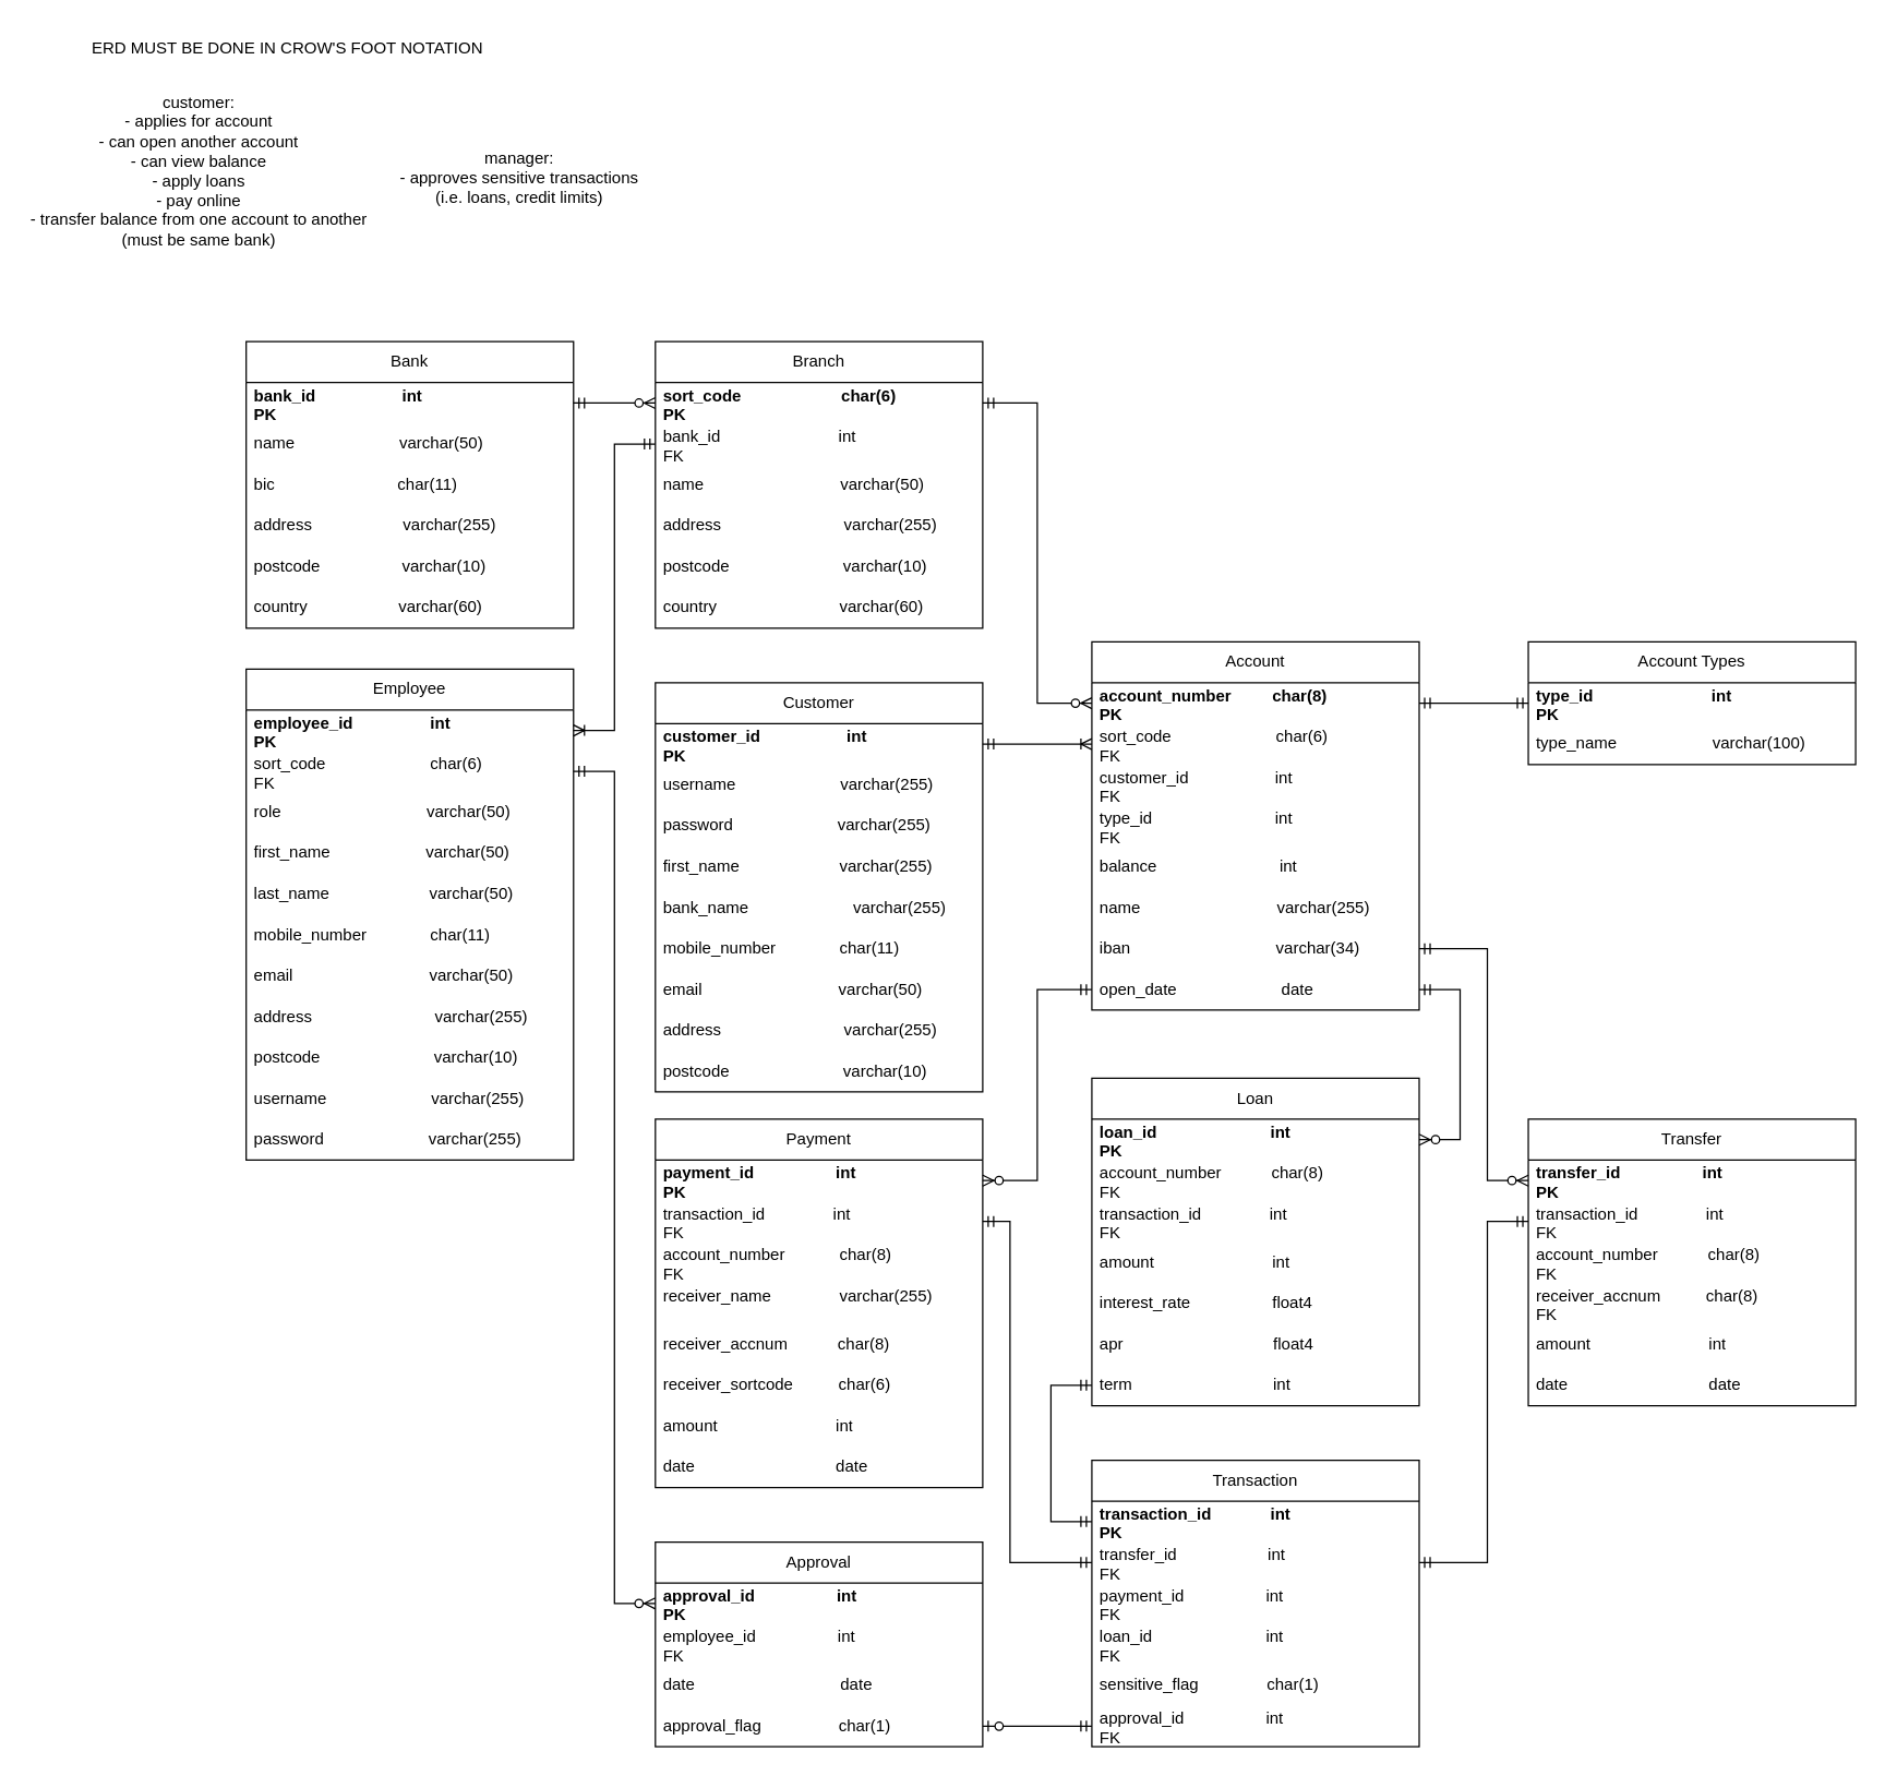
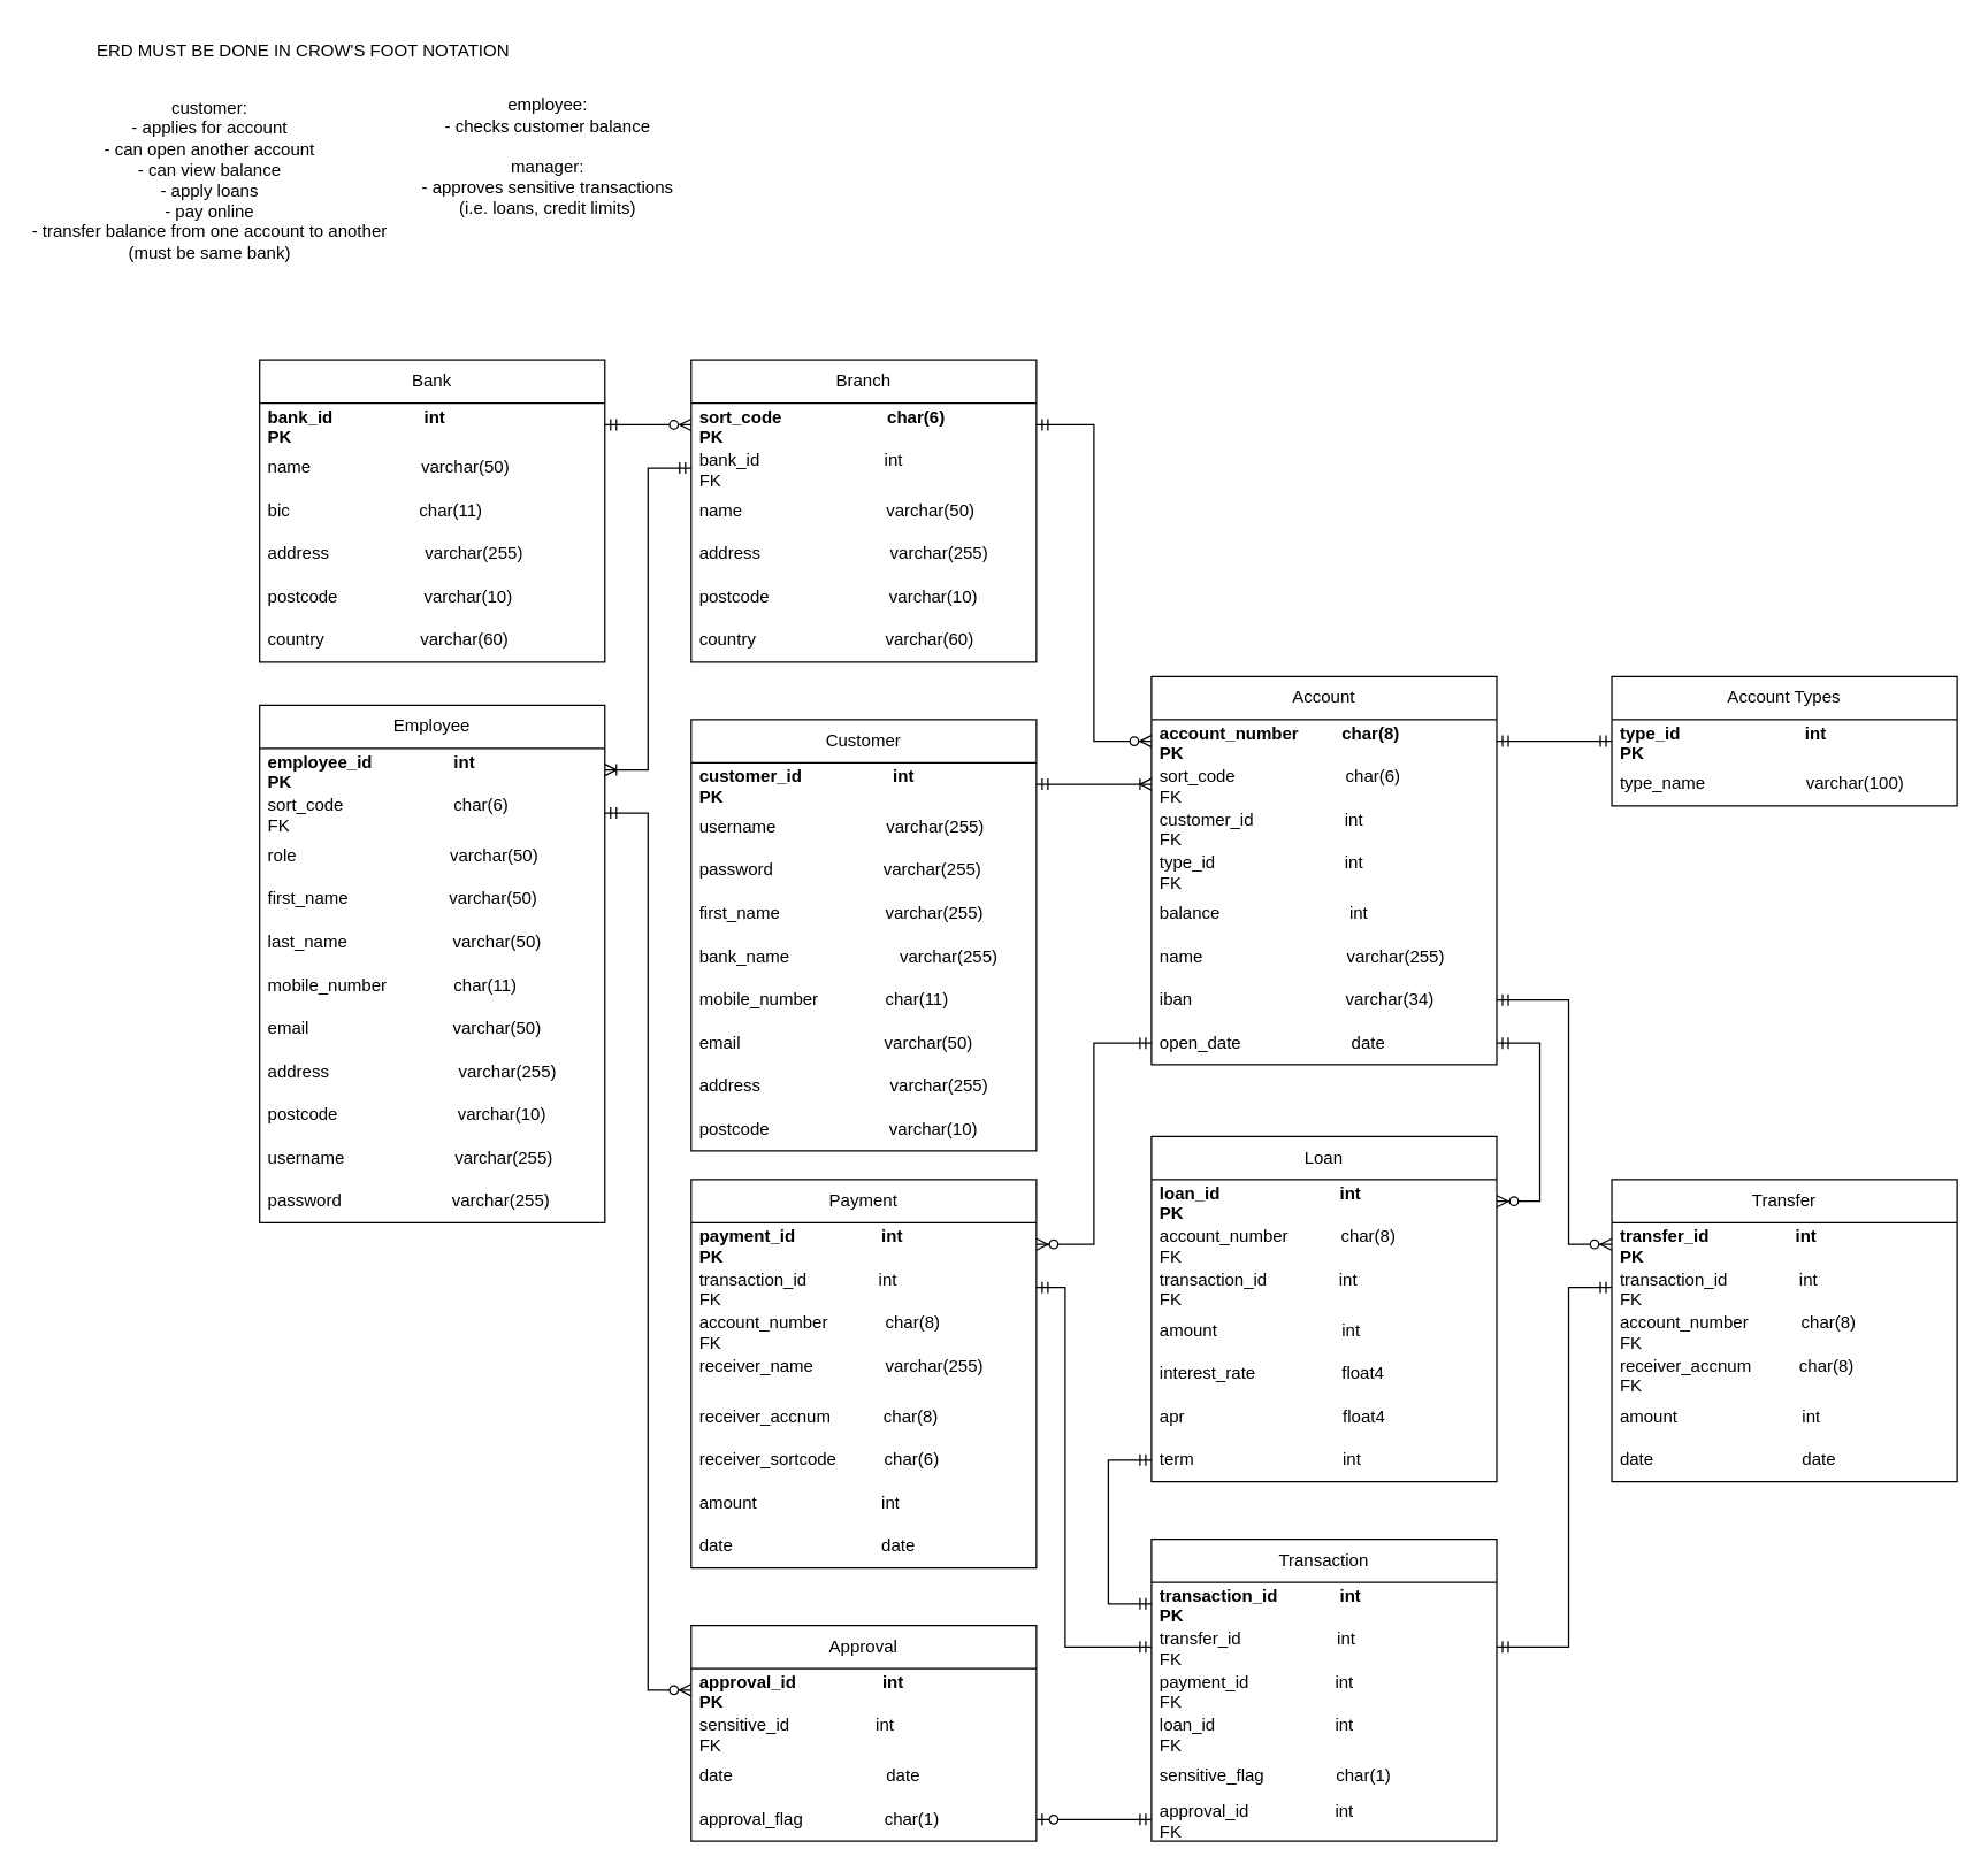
+ <mxCell id="3" value="&lt;div&gt;employee:&lt;/div&gt;&lt;div&gt;- checks customer balance&lt;/div&gt;" style="text;html=1;align=center;verticalAlign=middle;resizable=0;points=[];autosize=1;strokeColor=none;fillColor=none;" parent="1" vertex="1"><mxGeometry x="305" y="60" width="150" height="40" as="geometry" /></mxCell>
- <mxCell id="75" value="employee_id&amp;nbsp;&amp;nbsp;&amp;nbsp;&amp;nbsp;&amp;nbsp;&amp;nbsp;&amp;nbsp;&amp;nbsp;&amp;nbsp;&amp;nbsp;&amp;nbsp;&amp;nbsp;&amp;nbsp;&amp;nbsp;&amp;nbsp;&amp;nbsp;&amp;nbsp; int&amp;nbsp;&amp;nbsp;&amp;nbsp;&amp;nbsp;&amp;nbsp;&amp;nbsp;&amp;nbsp;&amp;nbsp;&amp;nbsp;&amp;nbsp;&amp;nbsp;&amp;nbsp;&amp;nbsp;&amp;nbsp;&amp;nbsp;&amp;nbsp;&amp;nbsp;&amp;nbsp;&amp;nbsp;&amp;nbsp;&amp;nbsp;&amp;nbsp;&amp;nbsp;&amp;nbsp;&amp;nbsp; FK" style="text;strokeColor=none;fillColor=none;align=left;verticalAlign=middle;spacingLeft=4;spacingRight=4;overflow=hidden;points=[[0,0.5],[1,0.5]];portConstraint=eastwest;rotatable=0;whiteSpace=wrap;html=1;" parent="73" vertex="1"><mxGeometry y="60" width="240" height="30" as="geometry" /></mxCell>
+ <mxCell id="75" value="sensitive_id&amp;nbsp;&amp;nbsp;&amp;nbsp;&amp;nbsp;&amp;nbsp;&amp;nbsp;&amp;nbsp;&amp;nbsp;&amp;nbsp;&amp;nbsp;&amp;nbsp;&amp;nbsp;&amp;nbsp;&amp;nbsp;&amp;nbsp;&amp;nbsp;&amp;nbsp; int&amp;nbsp;&amp;nbsp;&amp;nbsp;&amp;nbsp;&amp;nbsp;&amp;nbsp;&amp;nbsp;&amp;nbsp;&amp;nbsp;&amp;nbsp;&amp;nbsp;&amp;nbsp;&amp;nbsp;&amp;nbsp;&amp;nbsp;&amp;nbsp;&amp;nbsp;&amp;nbsp;&amp;nbsp;&amp;nbsp;&amp;nbsp;&amp;nbsp;&amp;nbsp;&amp;nbsp;&amp;nbsp; FK" style="text;strokeColor=none;fillColor=none;align=left;verticalAlign=middle;spacingLeft=4;spacingRight=4;overflow=hidden;points=[[0,0.5],[1,0.5]];portConstraint=eastwest;rotatable=0;whiteSpace=wrap;html=1;" parent="73" vertex="1"><mxGeometry y="60" width="240" height="30" as="geometry" /></mxCell>
